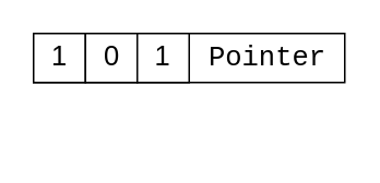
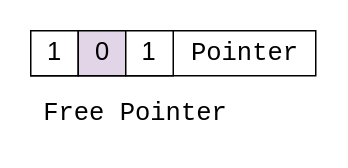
- <mxCell id="7" value="&lt;font style=&quot;font-size: 13px;&quot;&gt;&lt;font style=&quot;font-size: 14px;&quot;&gt;&lt;font style=&quot;font-size: 15px;&quot;&gt;&lt;font style=&quot;font-size: 16px;&quot;&gt;&lt;font style=&quot;font-size: 17px;&quot;&gt;0&lt;/font&gt;&lt;/font&gt;&lt;/font&gt;&lt;/font&gt;&lt;/font&gt;" style="rounded=0;whiteSpace=wrap;html=1;" vertex="1" parent="3"><mxGeometry x="31.667" width="31.667" height="30" as="geometry" /></mxCell>
+ <mxCell id="7" value="&lt;font style=&quot;font-size: 13px;&quot;&gt;&lt;font style=&quot;font-size: 14px;&quot;&gt;&lt;font style=&quot;font-size: 15px;&quot;&gt;&lt;font style=&quot;font-size: 16px;&quot;&gt;&lt;font style=&quot;font-size: 17px;&quot;&gt;0&lt;/font&gt;&lt;/font&gt;&lt;/font&gt;&lt;/font&gt;&lt;/font&gt;" style="rounded=0;whiteSpace=wrap;html=1;fillColor=#e1d5e7;" vertex="1" parent="3"><mxGeometry x="31.667" width="31.667" height="30" as="geometry" /></mxCell>
+ <mxCell id="2" value="&lt;font face=&quot;Courier New&quot;&gt;Free Pointer&lt;/font&gt;" style="text;html=1;strokeColor=none;fillColor=none;align=center;verticalAlign=middle;whiteSpace=wrap;rounded=0;fontSize=17;" vertex="1" parent="1"><mxGeometry x="20" y="60" width="140" height="30" as="geometry" /></mxCell>
